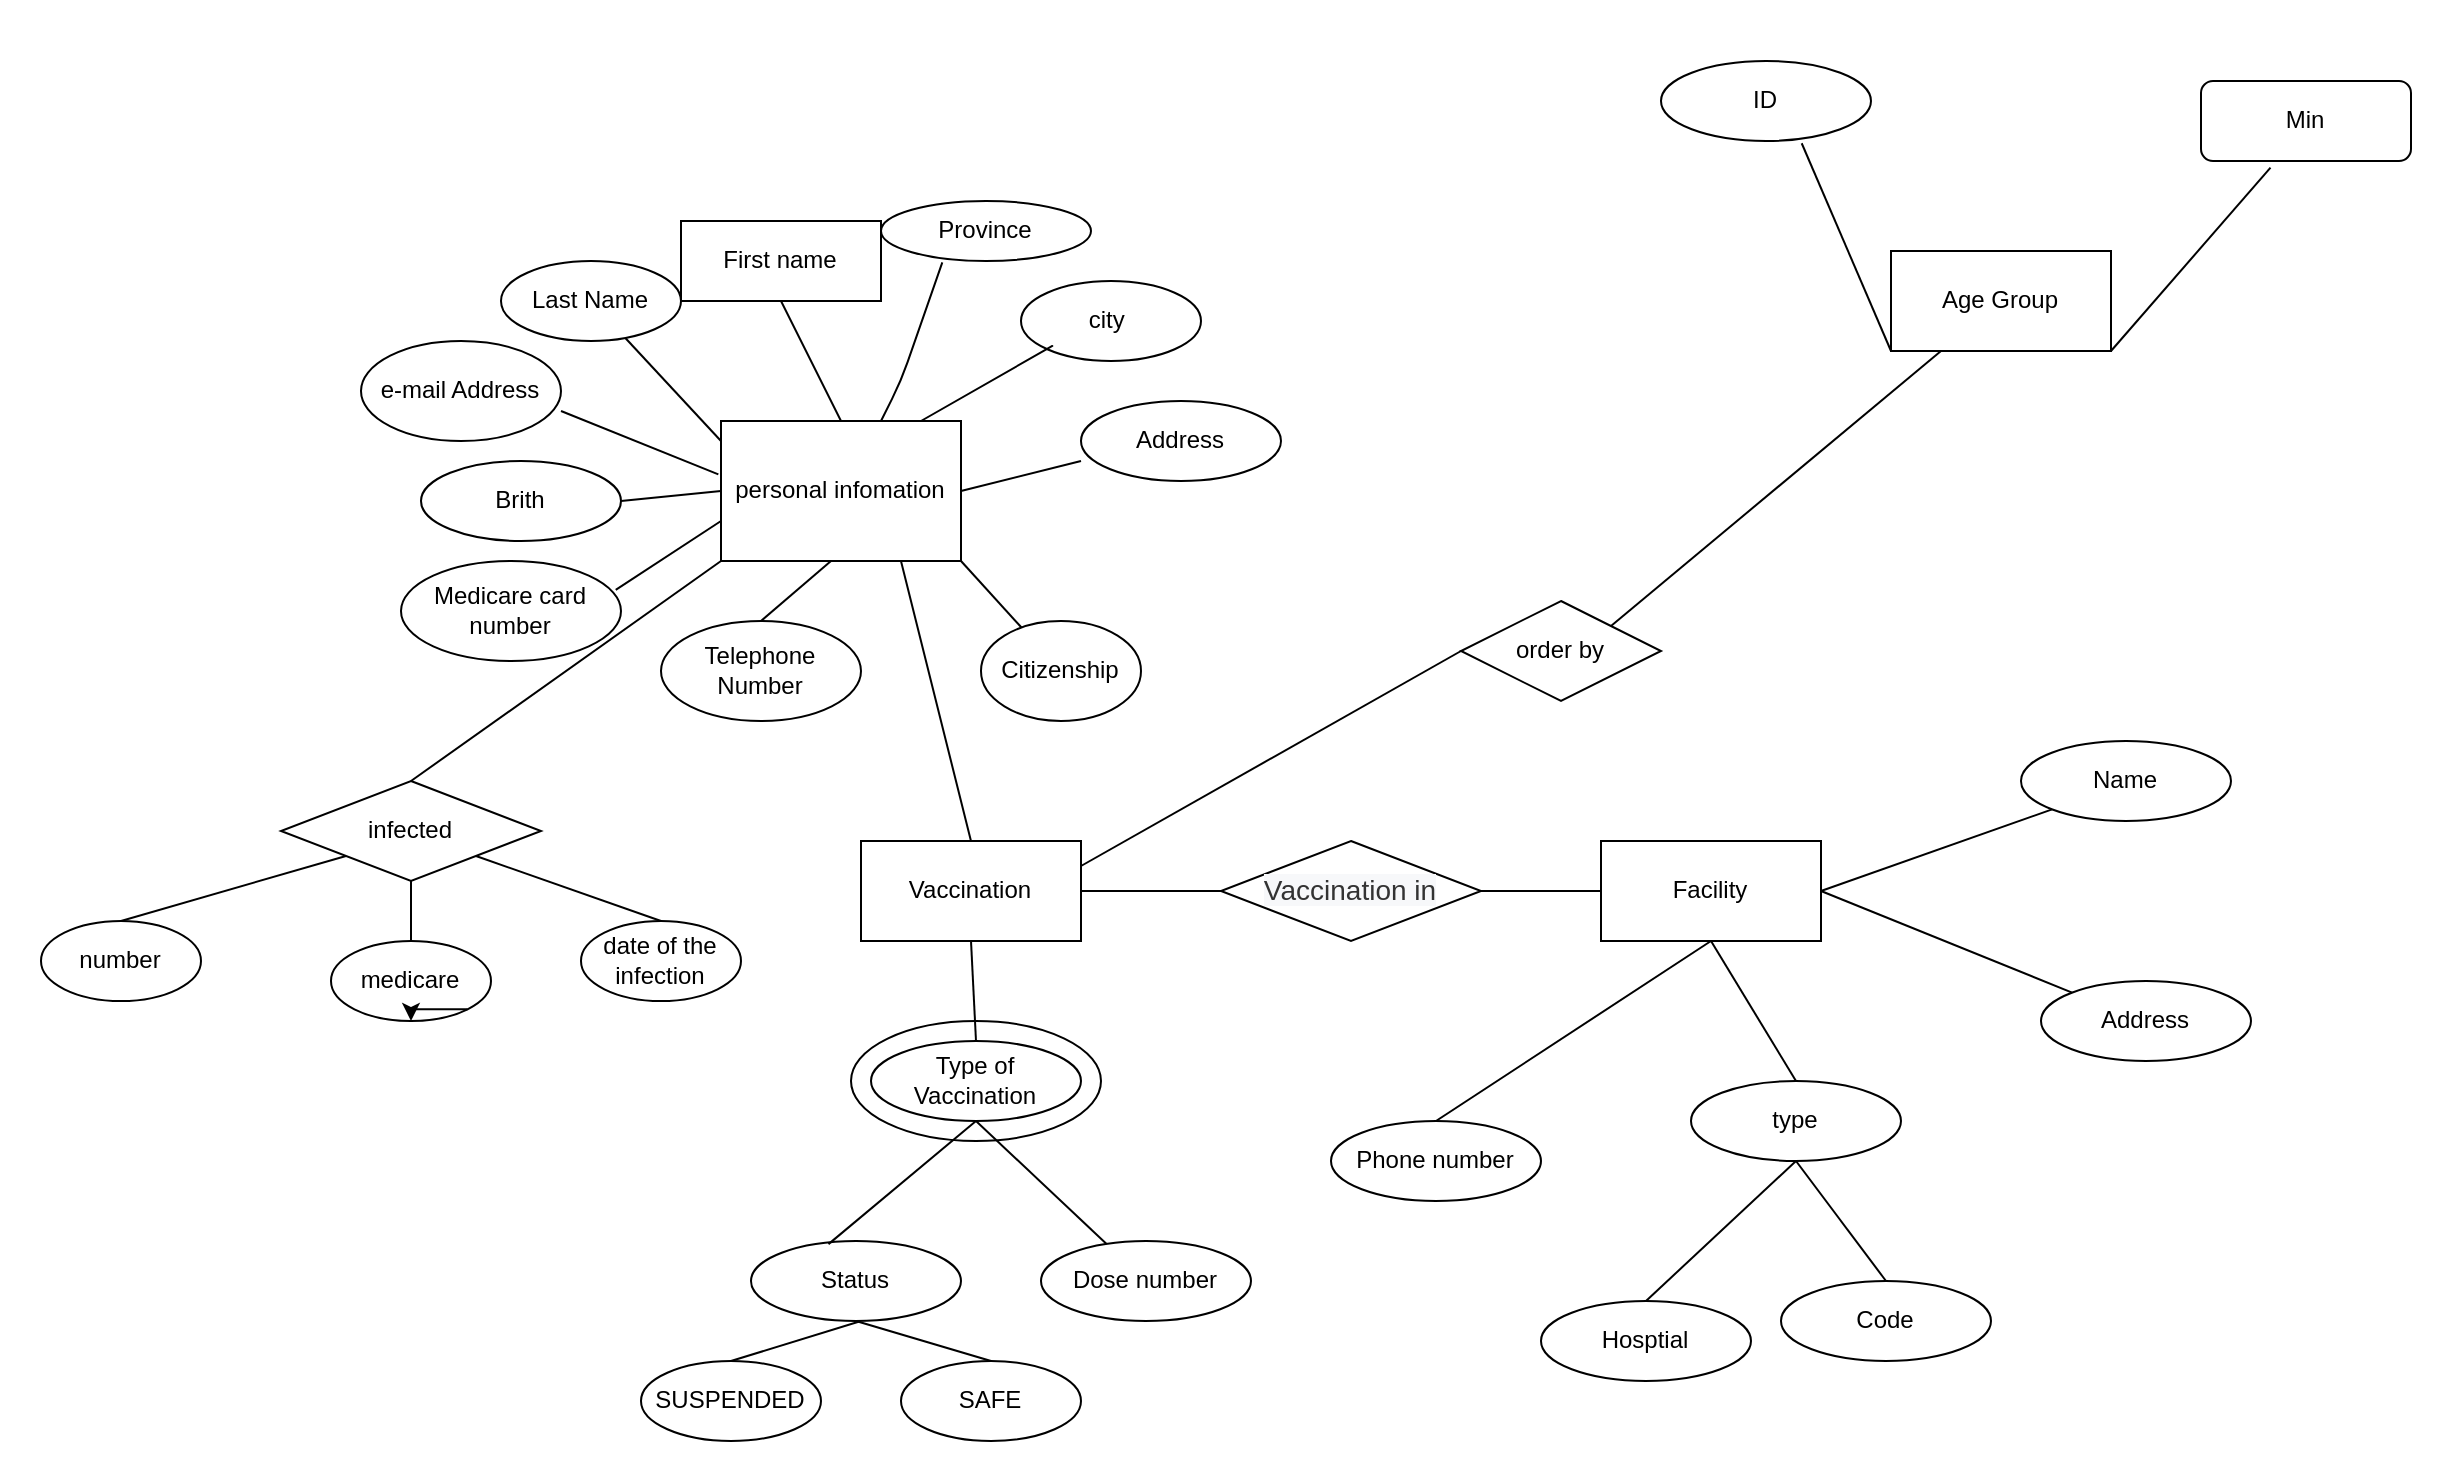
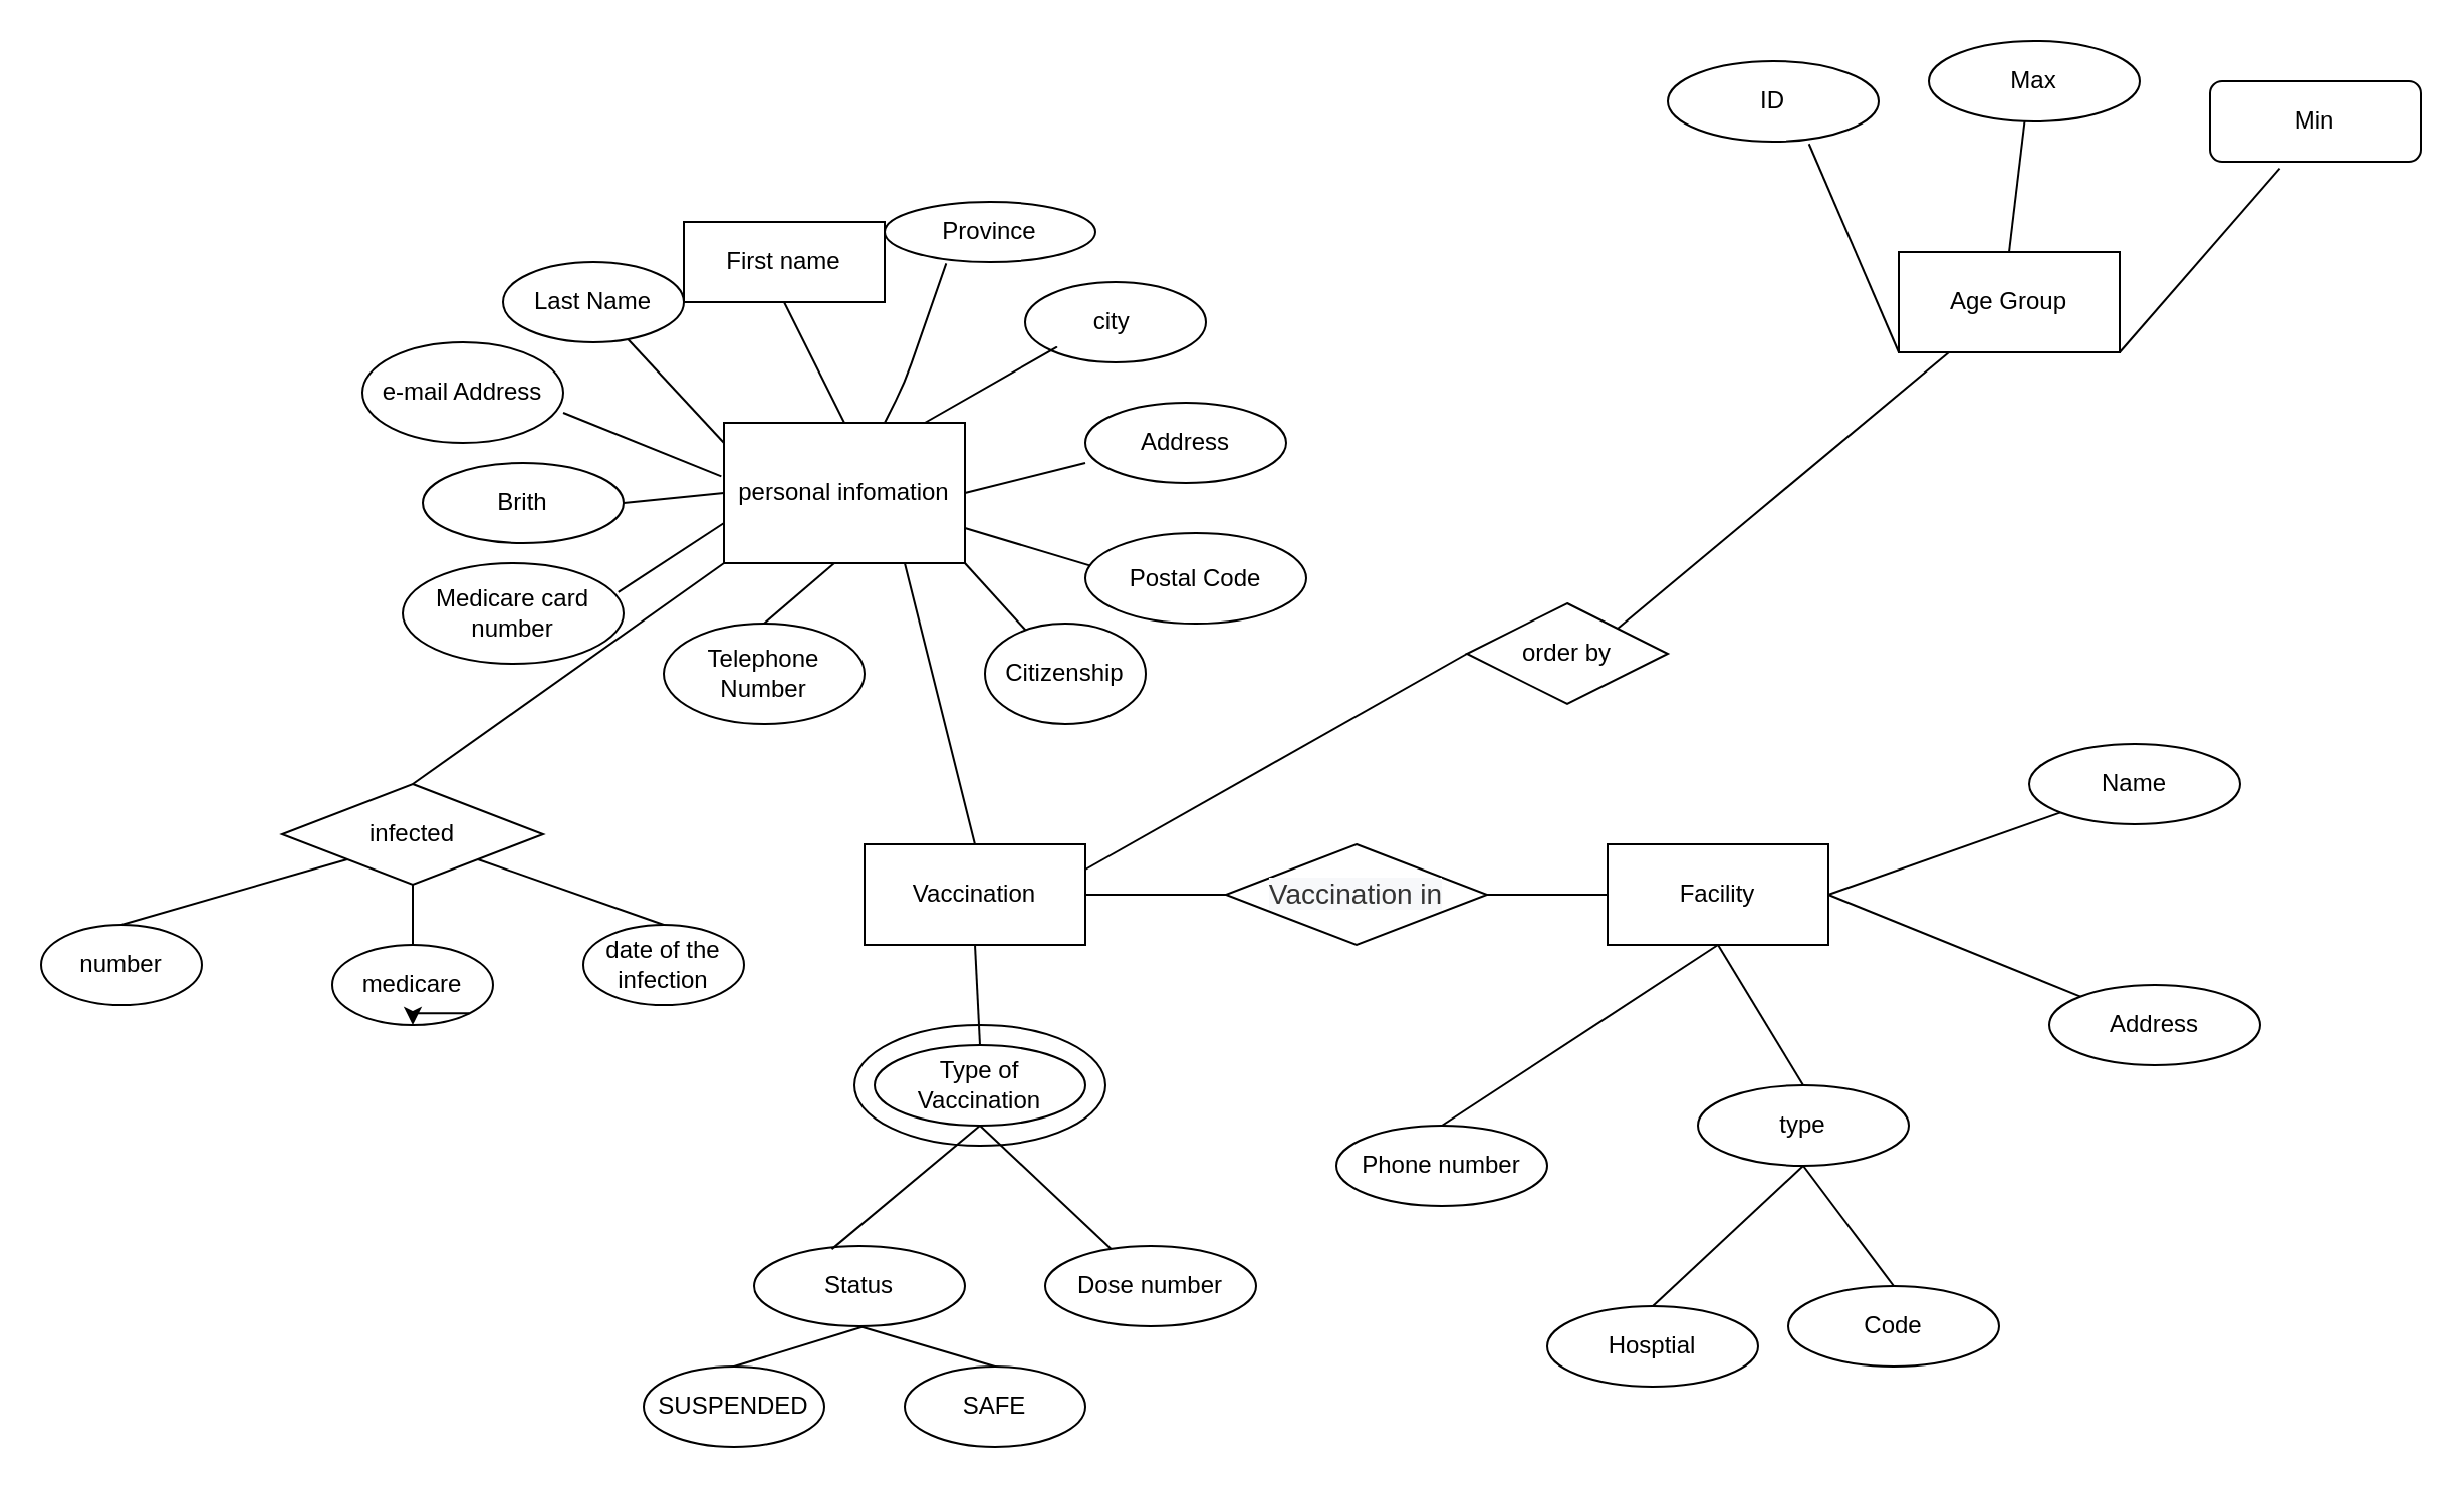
+ <mxCell id="62" value="Max" style="ellipse;whiteSpace=wrap;html=1;" vertex="1" parent="1"><mxGeometry x="960" y="20" width="105" height="40" as="geometry" /></mxCell>
+ <mxCell id="51" value="" style="endArrow=none;html=1;exitX=0.5;exitY=0;exitDx=0;exitDy=0;entryX=0.5;entryY=0;entryDx=0;entryDy=0;" edge="1" parent="1" source="62" target="47"><mxGeometry width="50" height="50" relative="1" as="geometry"><mxPoint x="420" y="790" as="sourcePoint" /><mxPoint x="1000" y="120" as="targetPoint" /></mxGeometry></mxCell>
+ <mxCell id="26" value="" style="endArrow=none;html=1;exitX=0.024;exitY=0.363;exitDx=0;exitDy=0;exitPerimeter=0;entryX=1;entryY=0.75;entryDx=0;entryDy=0;" edge="1" parent="1" source="21" target="3"><mxGeometry width="50" height="50" relative="1" as="geometry"><mxPoint x="400" y="260" as="sourcePoint" /><mxPoint x="450" y="210" as="targetPoint" /><Array as="points" /></mxGeometry></mxCell>
+ <mxCell id="21" value="Postal Code" style="ellipse;whiteSpace=wrap;html=1;" vertex="1" parent="1"><mxGeometry x="540" y="265" width="110" height="45" as="geometry" /></mxCell>
